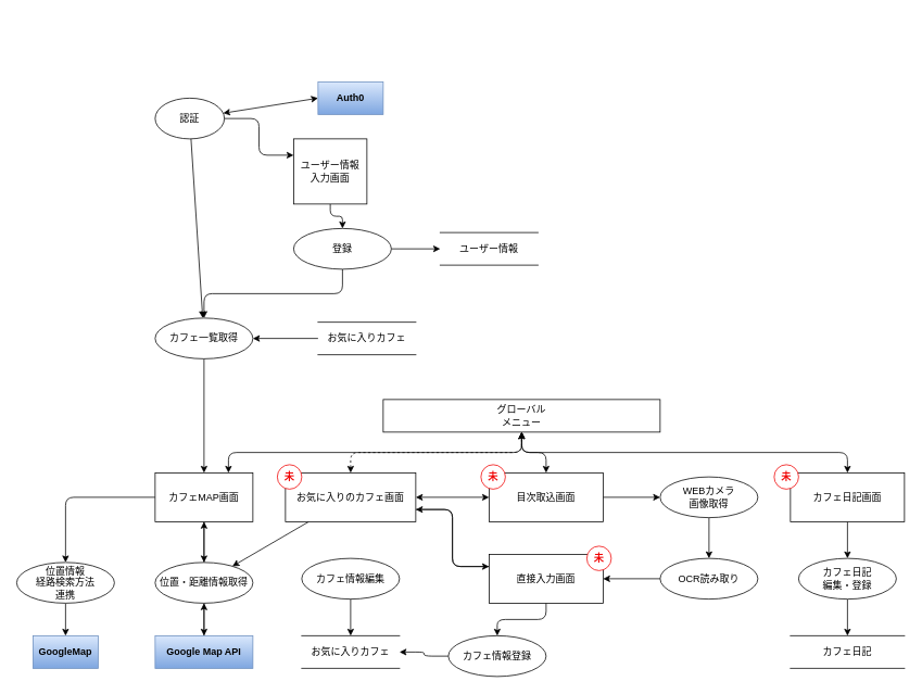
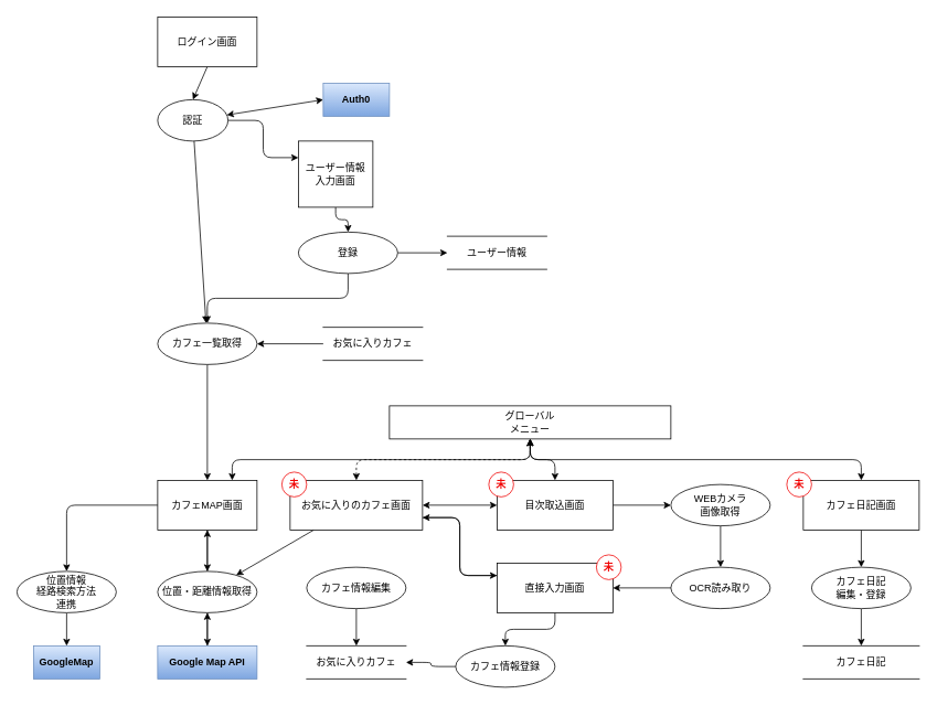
+ <mxCell id="8" value="ログイン画面" style="rounded=0;whiteSpace=wrap;html=1;" parent="1" vertex="1"><mxGeometry x="190" y="20" width="120" height="60" as="geometry" /></mxCell>
+ <mxCell id="7" style="edgeStyle=none;html=1;entryX=0.5;entryY=0;entryDx=0;entryDy=0;exitX=0.5;exitY=1;exitDx=0;exitDy=0;" parent="1" source="8" target="22" edge="1"><mxGeometry relative="1" as="geometry" /></mxCell>
